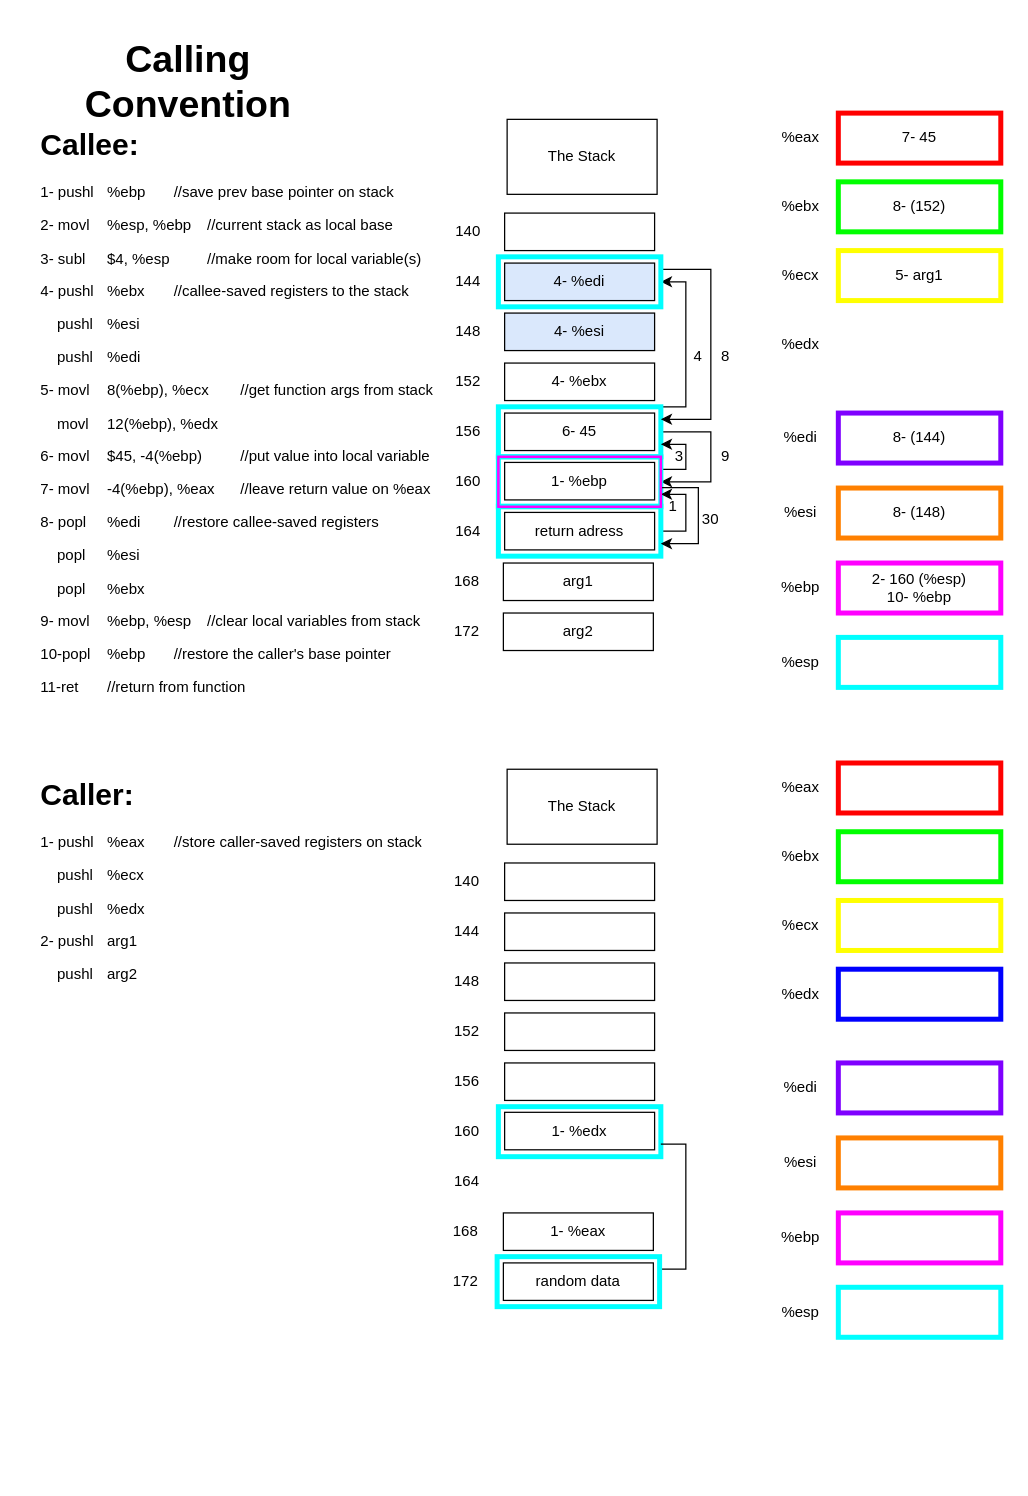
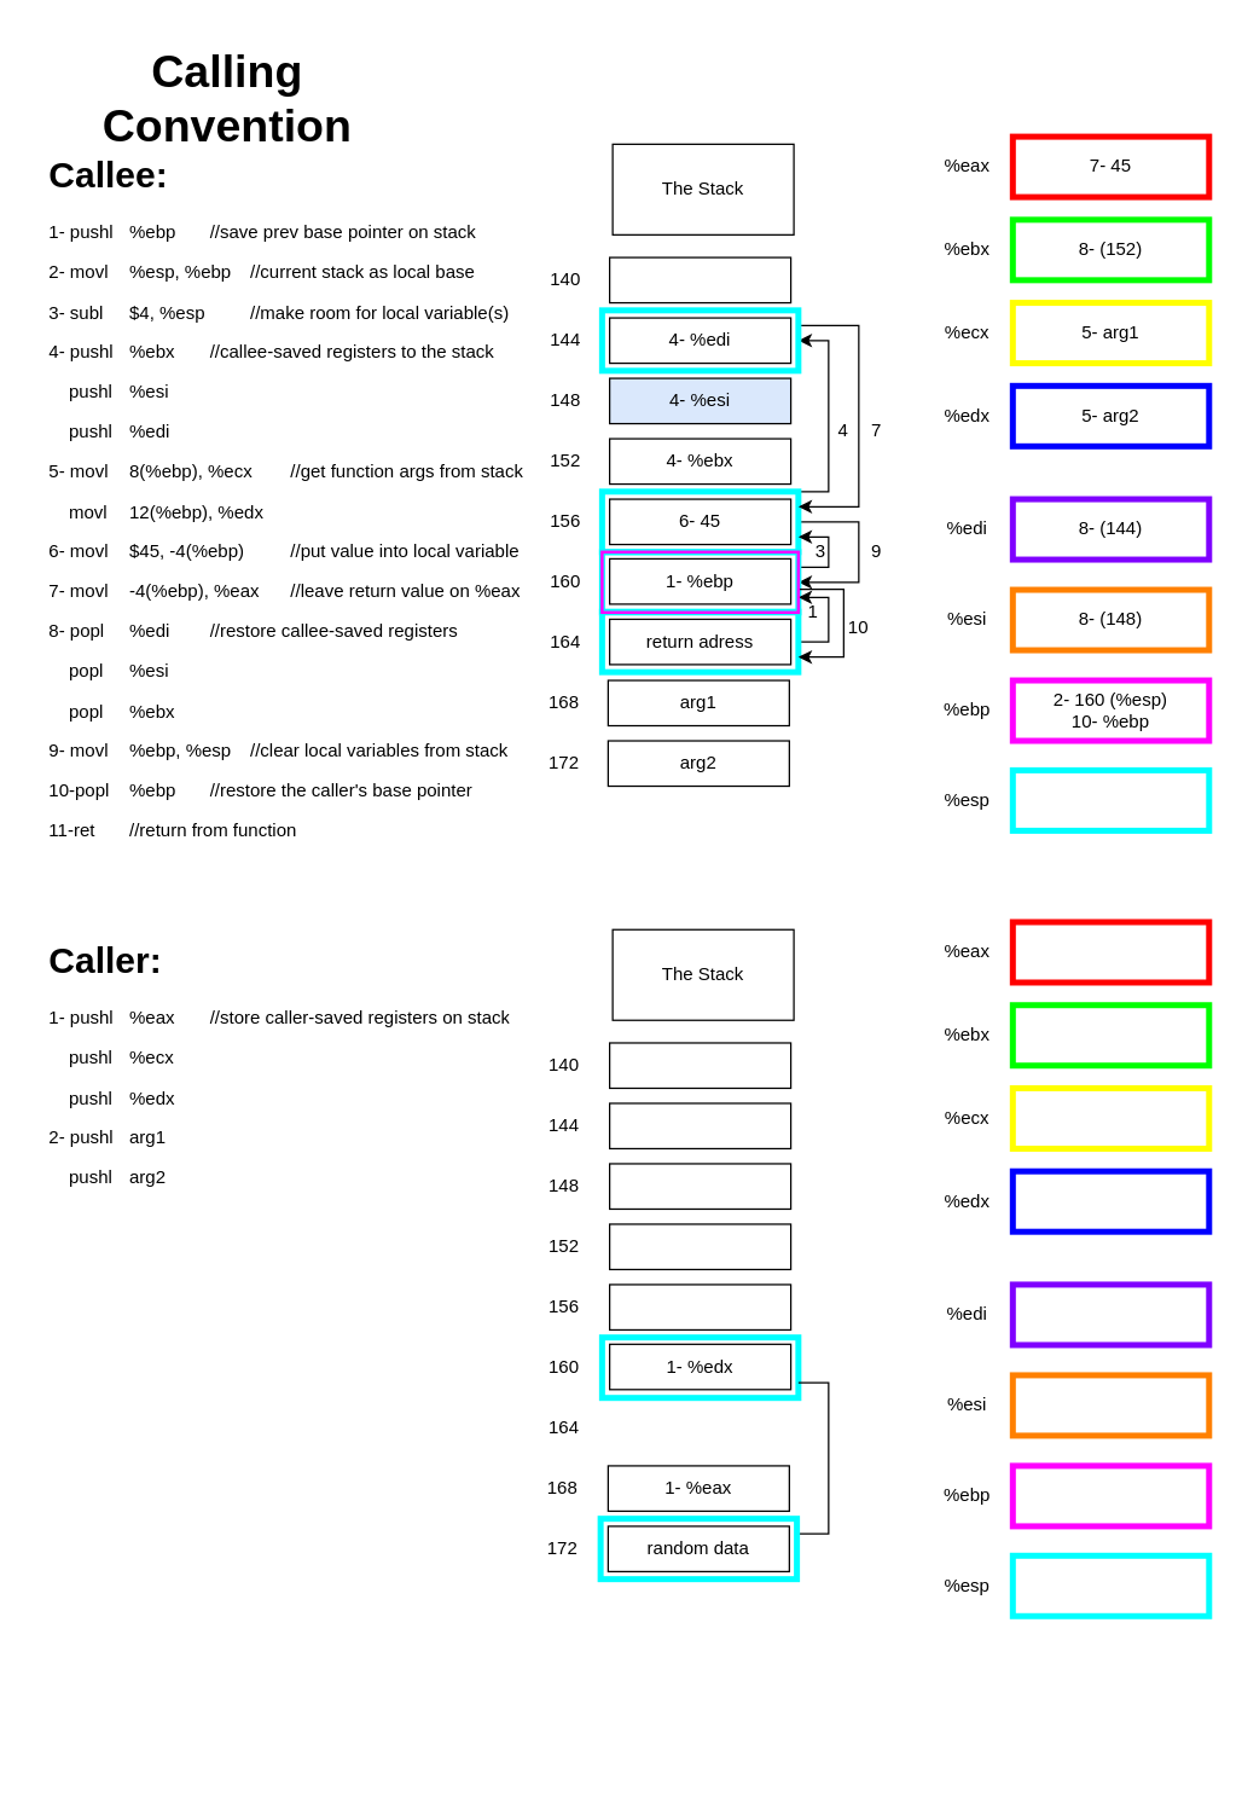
- <mxCell id="7" value="4- %edi" style="rounded=0;whiteSpace=wrap;html=1;fillColor=#dae8fc;" parent="1" vertex="1"><mxGeometry x="403" y="210" width="120" height="30" as="geometry" /></mxCell>
+ <mxCell id="7" value="4- %edi" style="rounded=0;whiteSpace=wrap;html=1;" parent="1" vertex="1"><mxGeometry x="403" y="210" width="120" height="30" as="geometry" /></mxCell>
+ <mxCell id="9" value="5- arg2" style="rounded=0;whiteSpace=wrap;html=1;fillColor=none;strokeColor=#0000FF;strokeWidth=4;" parent="1" vertex="1"><mxGeometry x="670" y="255" width="130" height="40" as="geometry" /></mxCell>
- <mxCell id="52" value="8" style="text;html=1;align=center;verticalAlign=middle;whiteSpace=wrap;rounded=0;" parent="1" vertex="1"><mxGeometry x="550" y="270" width="60" height="30" as="geometry" /></mxCell>
+ <mxCell id="52" value="7" style="text;html=1;align=center;verticalAlign=middle;whiteSpace=wrap;rounded=0;" parent="1" vertex="1"><mxGeometry x="550" y="270" width="60" height="30" as="geometry" /></mxCell>
- <mxCell id="55" value="30" style="text;html=1;align=center;verticalAlign=middle;whiteSpace=wrap;rounded=0;" vertex="1" parent="1"><mxGeometry x="558" y="399.5" width="20" height="30" as="geometry" /></mxCell>
+ <mxCell id="55" value="10" style="text;html=1;align=center;verticalAlign=middle;whiteSpace=wrap;rounded=0;" vertex="1" parent="1"><mxGeometry x="558" y="399.5" width="20" height="30" as="geometry" /></mxCell>
